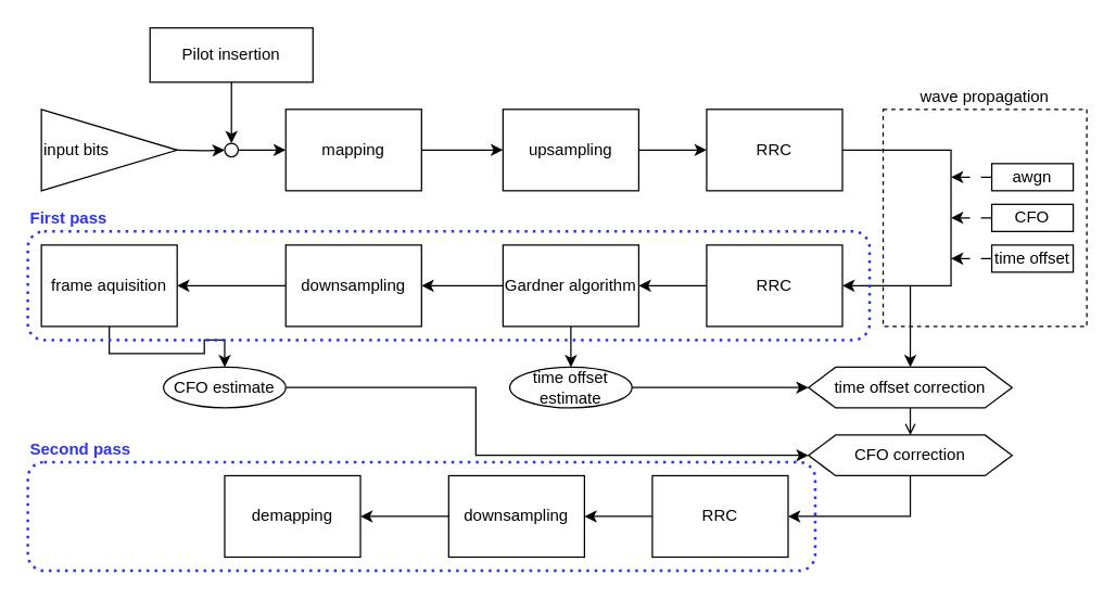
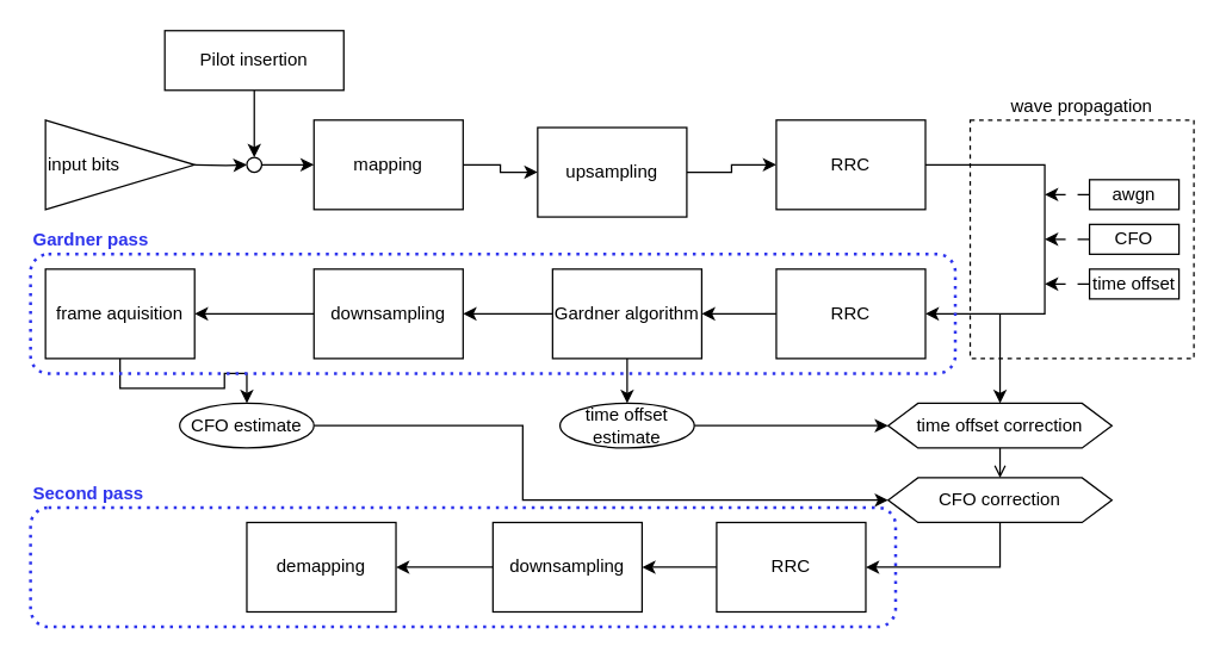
- <mxCell id="10" value="upsampling" style="rounded=0;whiteSpace=wrap;html=1;" vertex="1" parent="1"><mxGeometry x="370" y="80" width="100" height="60" as="geometry" /></mxCell>
+ <mxCell id="10" value="upsampling" style="rounded=0;whiteSpace=wrap;html=1;" vertex="1" parent="1"><mxGeometry x="360" y="85" width="100" height="60" as="geometry" /></mxCell>
- <mxCell id="44" value="First pass" style="rounded=1;whiteSpace=wrap;html=1;labelBackgroundColor=none;fillColor=none;dashed=1;dashPattern=1 2;strokeColor=light-dark(#2E34ED,#996500);fillStyle=auto;gradientColor=none;gradientDirection=radial;glass=0;shadow=0;strokeWidth=2;labelPosition=center;verticalLabelPosition=top;align=left;verticalAlign=bottom;fontColor=light-dark(#2e34ed, #ededed);fontStyle=1" vertex="1" parent="1"><mxGeometry x="20" y="170" width="620" height="80" as="geometry" /></mxCell>
+ <mxCell id="44" value="Gardner pass" style="rounded=1;whiteSpace=wrap;html=1;labelBackgroundColor=none;fillColor=none;dashed=1;dashPattern=1 2;strokeColor=light-dark(#2E34ED,#996500);fillStyle=auto;gradientColor=none;gradientDirection=radial;glass=0;shadow=0;strokeWidth=2;labelPosition=center;verticalLabelPosition=top;align=left;verticalAlign=bottom;fontColor=light-dark(#2e34ed, #ededed);fontStyle=1" vertex="1" parent="1"><mxGeometry x="20" y="170" width="620" height="80" as="geometry" /></mxCell>
